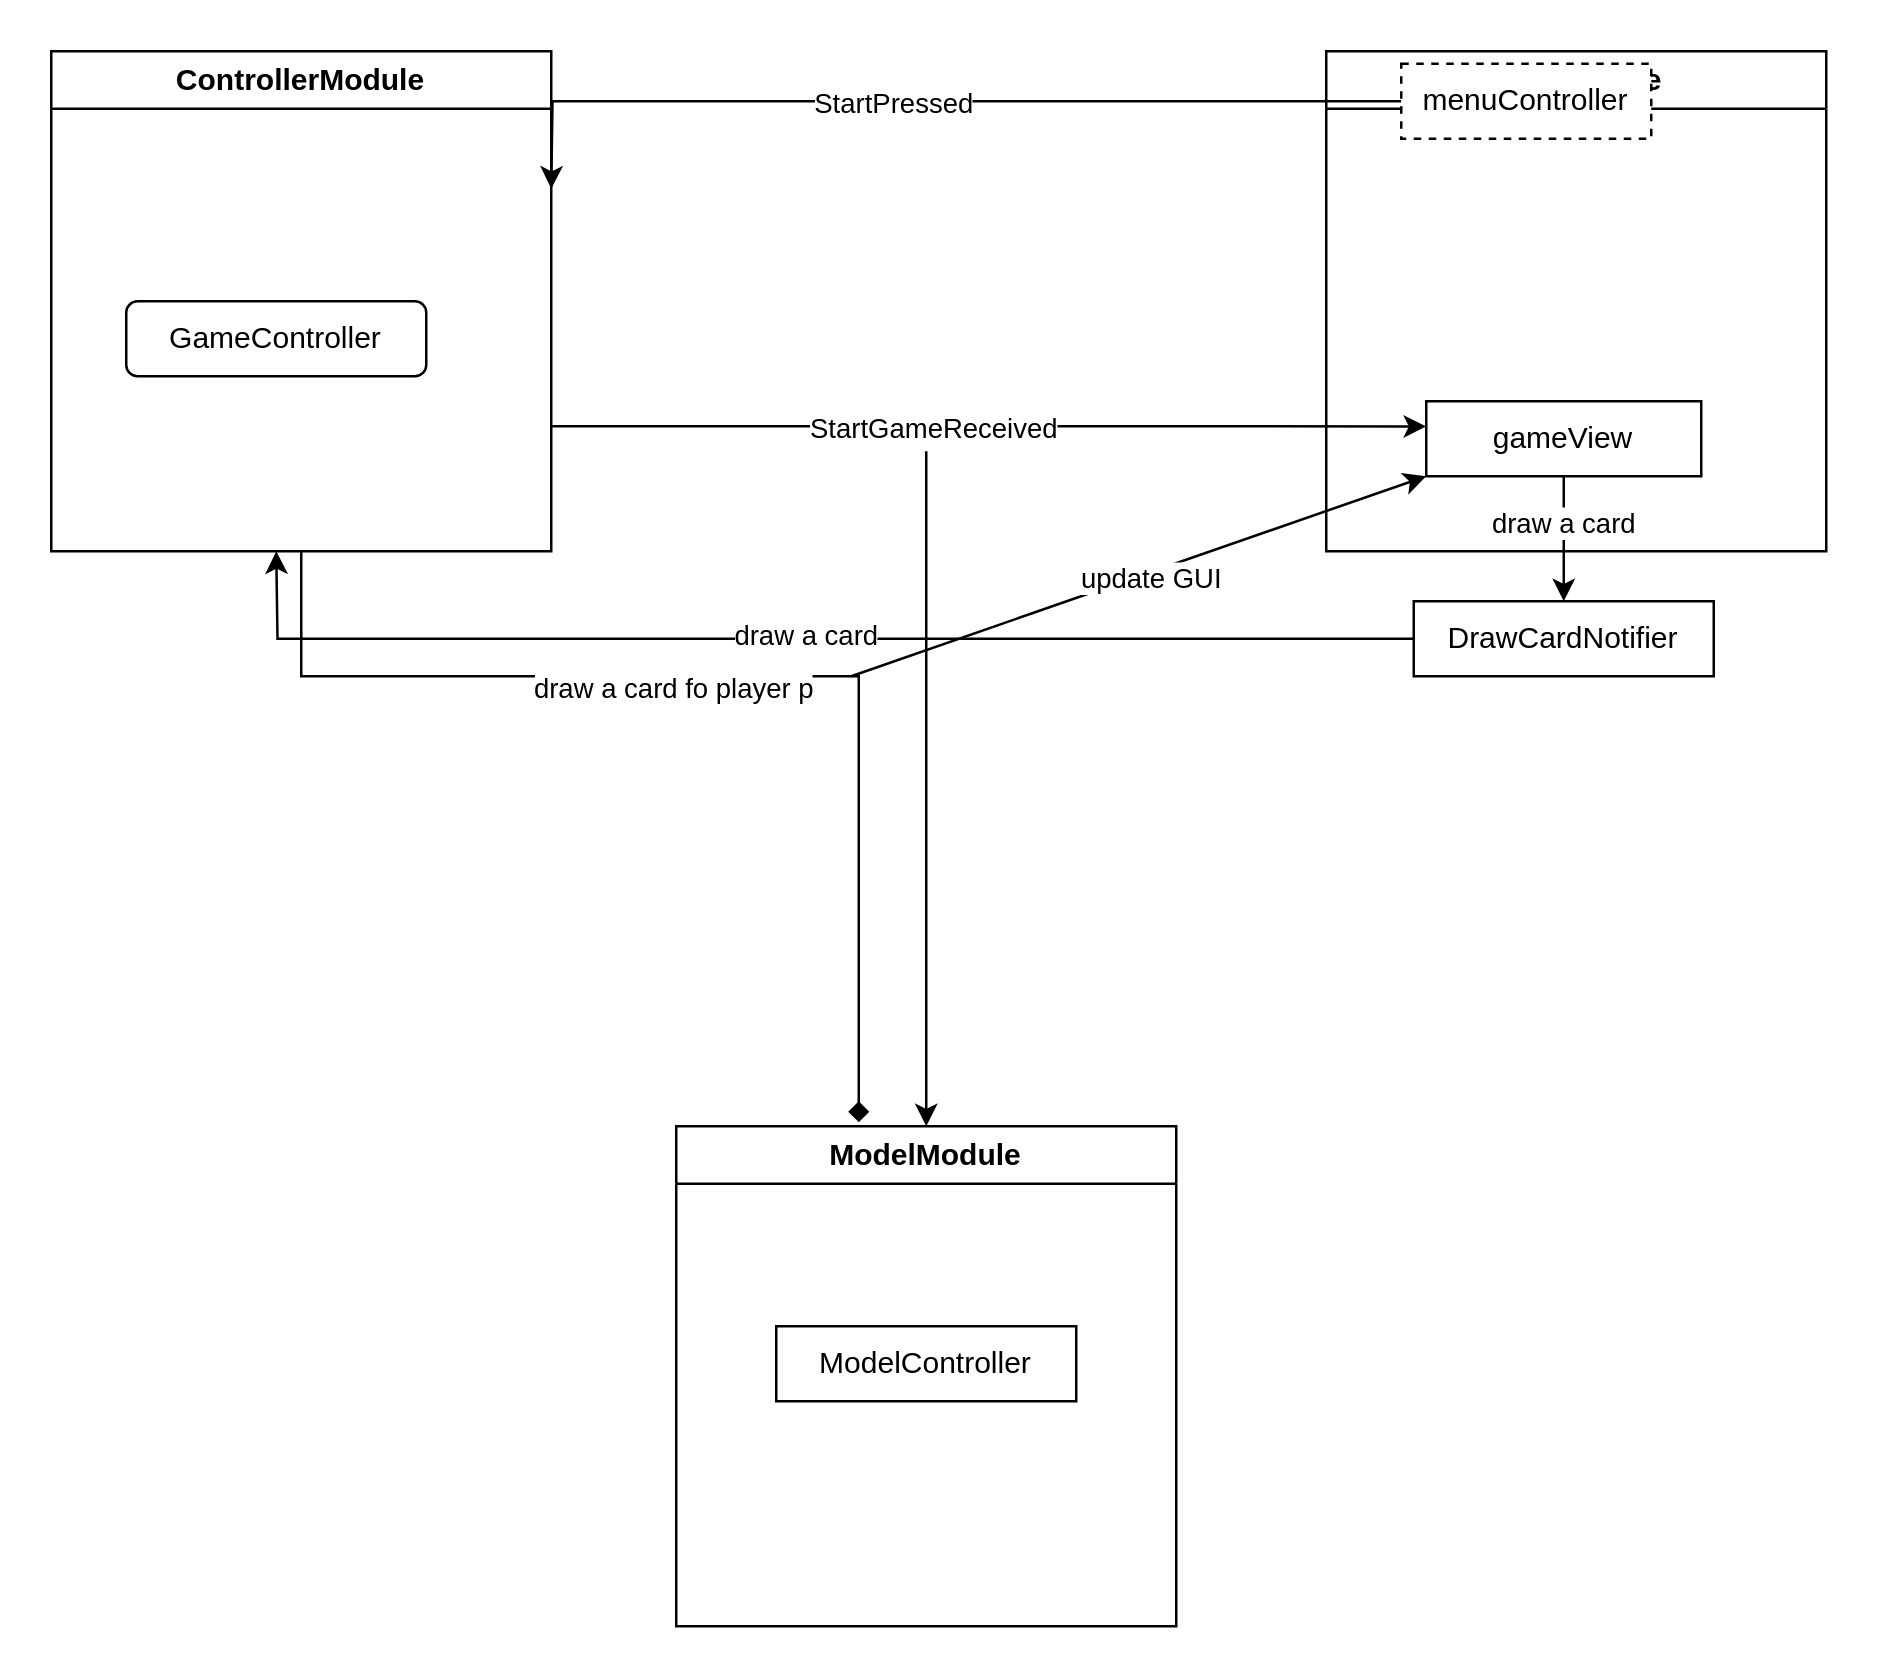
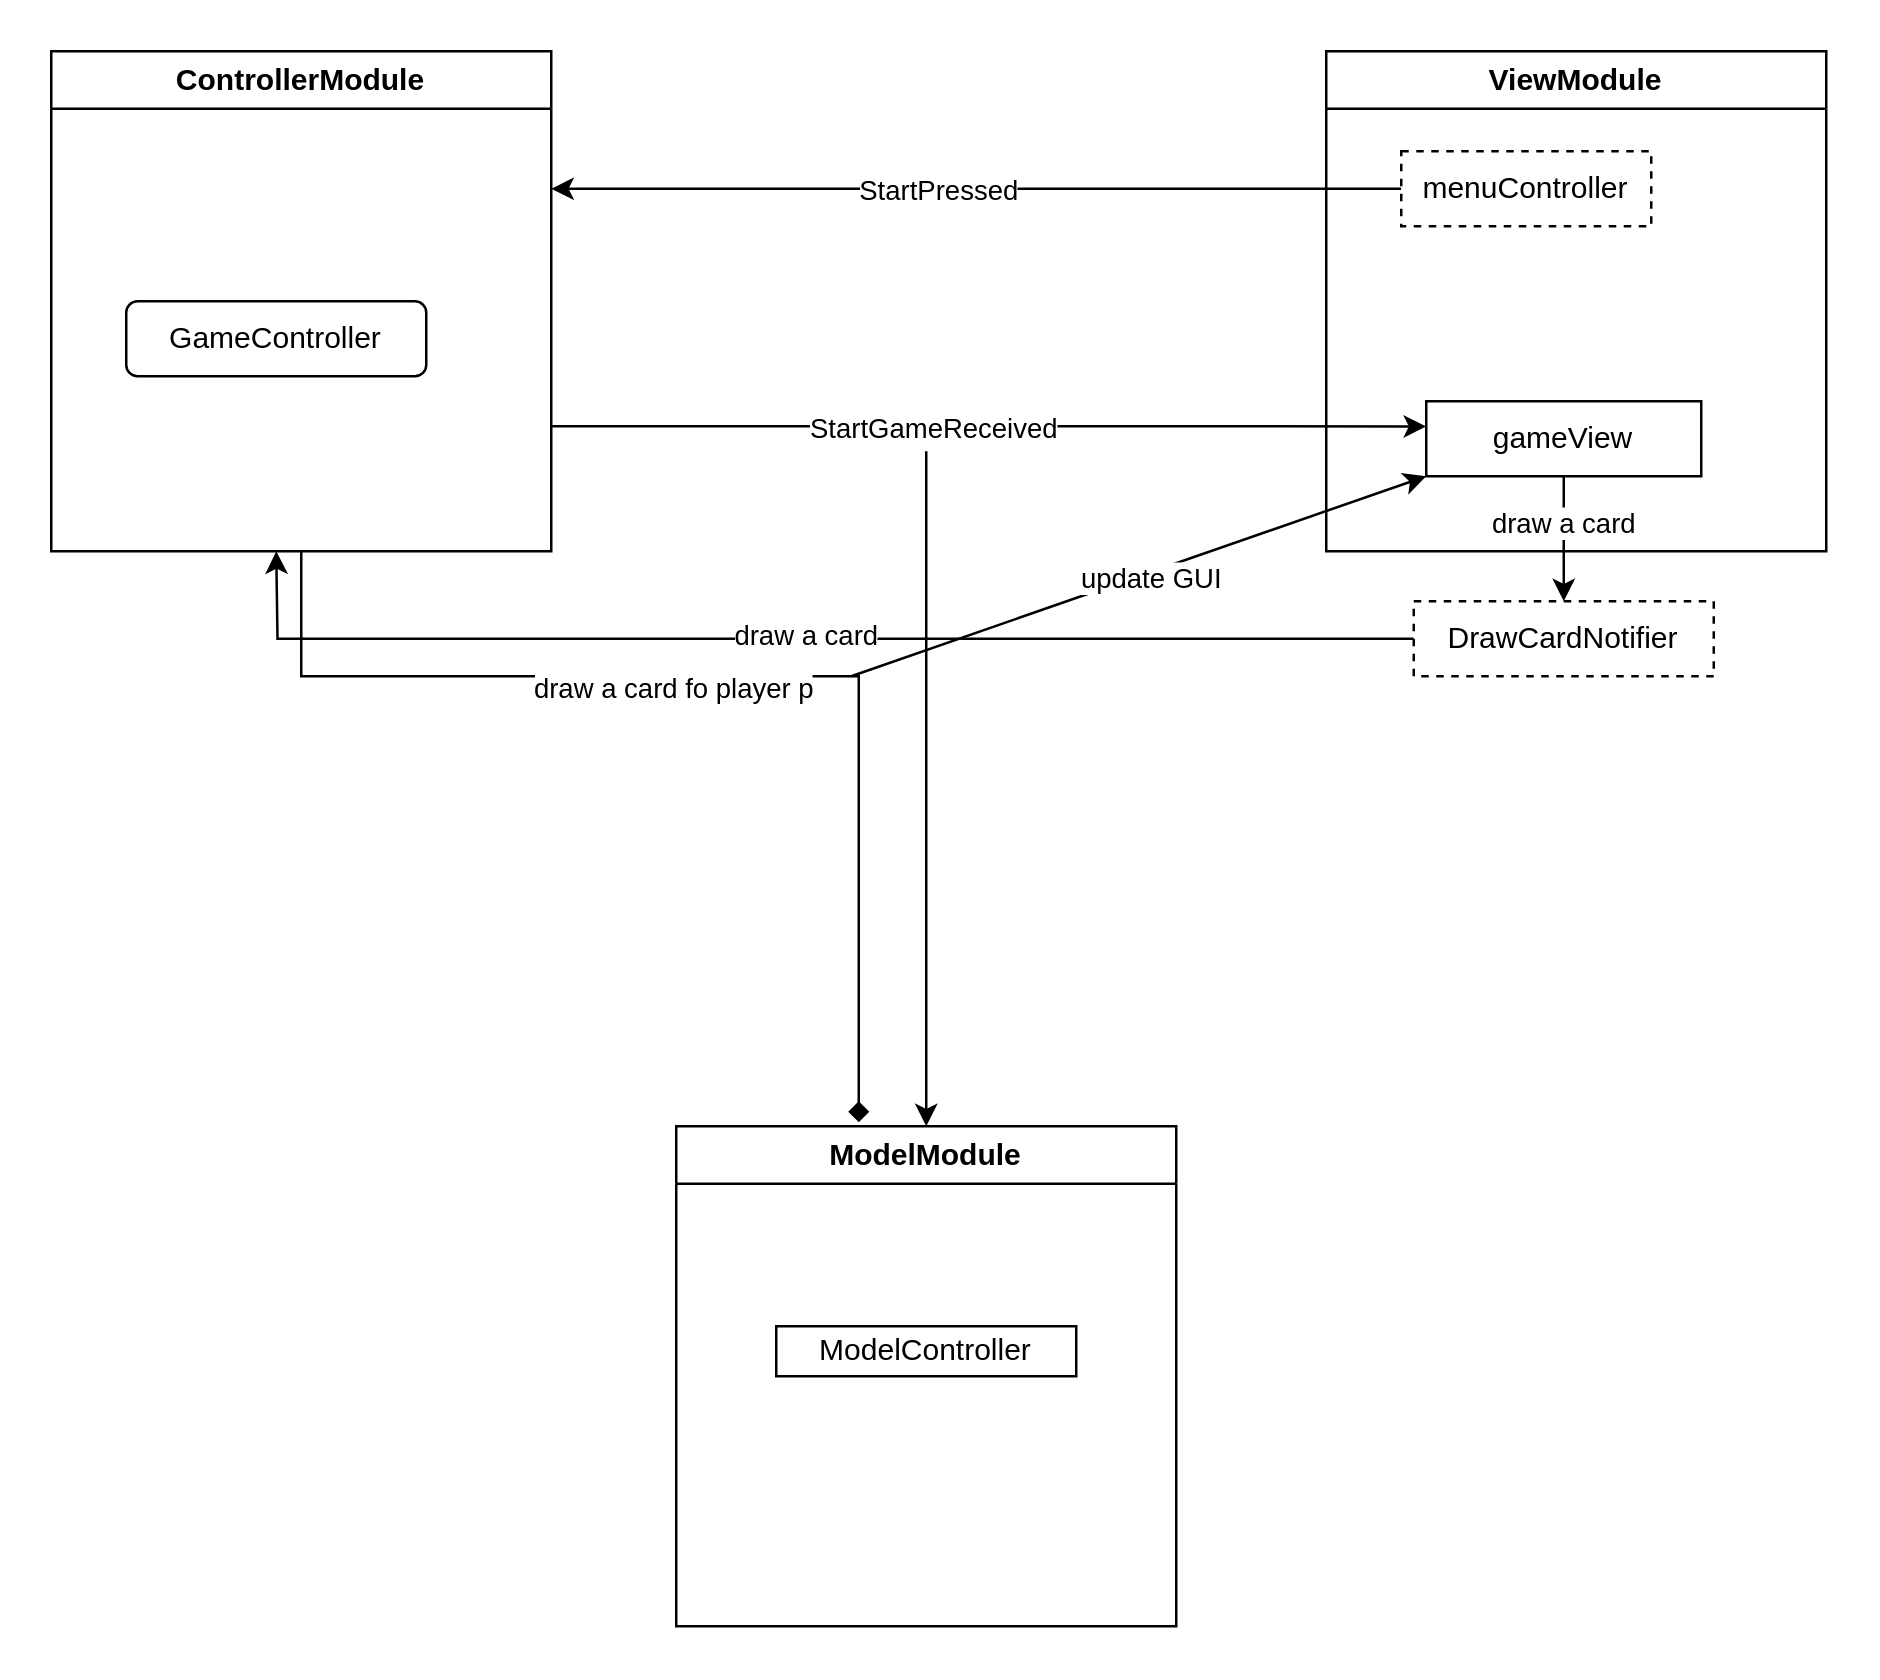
- <mxCell id="14" value="menuController" style="whiteSpace=wrap;html=1;dashed=1;" vertex="1" parent="1"><mxGeometry x="560" y="25" width="100" height="30" as="geometry" /></mxCell>
+ <mxCell id="14" value="menuController" style="whiteSpace=wrap;html=1;dashed=1;" vertex="1" parent="1"><mxGeometry x="560" y="60" width="100" height="30" as="geometry" /></mxCell>
- <mxCell id="18" value="DrawCardNotifier" style="rounded=0;whiteSpace=wrap;html=1;" vertex="1" parent="1"><mxGeometry x="565" y="240" width="120" height="30" as="geometry" /></mxCell>
+ <mxCell id="18" value="DrawCardNotifier" style="rounded=0;whiteSpace=wrap;html=1;dashed=1;" vertex="1" parent="1"><mxGeometry x="565" y="240" width="120" height="30" as="geometry" /></mxCell>
- <mxCell id="11" value="ModelController" style="whiteSpace=wrap;html=1;" vertex="1" parent="10"><mxGeometry x="40" y="80" width="120" height="30" as="geometry" /></mxCell>
+ <mxCell id="11" value="ModelController" style="whiteSpace=wrap;html=1;" vertex="1" parent="10"><mxGeometry x="40" y="80" width="120" height="20" as="geometry" /></mxCell>
